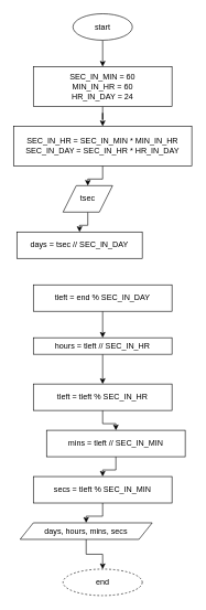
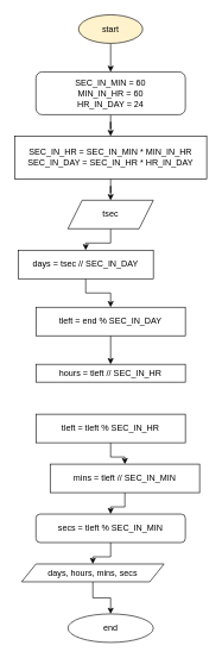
- <mxCell id="3" value="start" style="ellipse;whiteSpace=wrap;html=1;" parent="1" vertex="1"><mxGeometry x="110" y="20" width="90" height="40" as="geometry" /></mxCell>
+ <mxCell id="3" value="start" style="ellipse;whiteSpace=wrap;html=1;fillColor=#fff2cc;" parent="1" vertex="1"><mxGeometry x="110" y="20" width="90" height="40" as="geometry" /></mxCell>
- <mxCell id="5" value="SEC_IN_MIN = 60&lt;div&gt;MIN_IN_HR = 60&lt;/div&gt;&lt;div&gt;HR_IN_DAY = 24&lt;/div&gt;" style="rounded=0;whiteSpace=wrap;html=1;" parent="1" vertex="1"><mxGeometry x="50" y="100" width="210" height="60" as="geometry" /></mxCell>
+ <mxCell id="5" value="SEC_IN_MIN = 60&lt;div&gt;MIN_IN_HR = 60&lt;/div&gt;&lt;div&gt;HR_IN_DAY = 24&lt;/div&gt;" style="whiteSpace=wrap;html=1;rounded=1;" parent="1" vertex="1"><mxGeometry x="50" y="100" width="210" height="60" as="geometry" /></mxCell>
- <mxCell id="9" value="tsec" style="shape=parallelogram;perimeter=parallelogramPerimeter;whiteSpace=wrap;html=1;fixedSize=1;rounded=0;" parent="1" vertex="1"><mxGeometry x="95" y="280" width="75" height="40" as="geometry" /></mxCell>
+ <mxCell id="9" value="tsec" style="shape=parallelogram;perimeter=parallelogramPerimeter;whiteSpace=wrap;html=1;fixedSize=1;rounded=0;" parent="1" vertex="1"><mxGeometry x="95" y="280" width="120" height="40" as="geometry" /></mxCell>
+ <mxCell id="10" value="" style="edgeStyle=orthogonalEdgeStyle;rounded=0;orthogonalLoop=1;jettySize=auto;html=1;" parent="1" source="11" target="13" edge="1"><mxGeometry relative="1" as="geometry" /></mxCell>
- <mxCell id="14" value="" style="edgeStyle=orthogonalEdgeStyle;rounded=0;orthogonalLoop=1;jettySize=auto;html=1;" parent="1" source="15" target="17" edge="1"><mxGeometry relative="1" as="geometry" /></mxCell>
- <mxCell id="21" value="secs = tleft % SEC_IN_MIN" style="whiteSpace=wrap;html=1;rounded=0;" parent="1" vertex="1"><mxGeometry x="50" y="720" width="210" height="40" as="geometry" /></mxCell>
+ <mxCell id="21" value="secs = tleft % SEC_IN_MIN" style="whiteSpace=wrap;html=1;rounded=1;" parent="1" vertex="1"><mxGeometry x="50" y="720" width="210" height="40" as="geometry" /></mxCell>
- <mxCell id="24" value="end" style="ellipse;whiteSpace=wrap;html=1;dashed=1;" parent="1" vertex="1"><mxGeometry x="95" y="860" width="120" height="40" as="geometry" /></mxCell>
+ <mxCell id="24" value="end" style="ellipse;whiteSpace=wrap;html=1;" parent="1" vertex="1"><mxGeometry x="95" y="860" width="120" height="40" as="geometry" /></mxCell>
